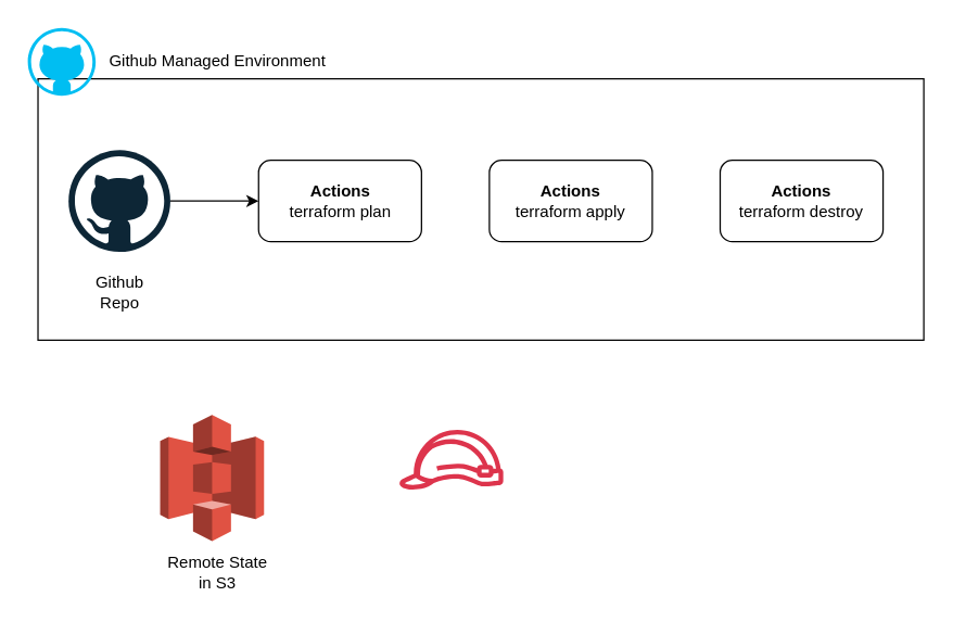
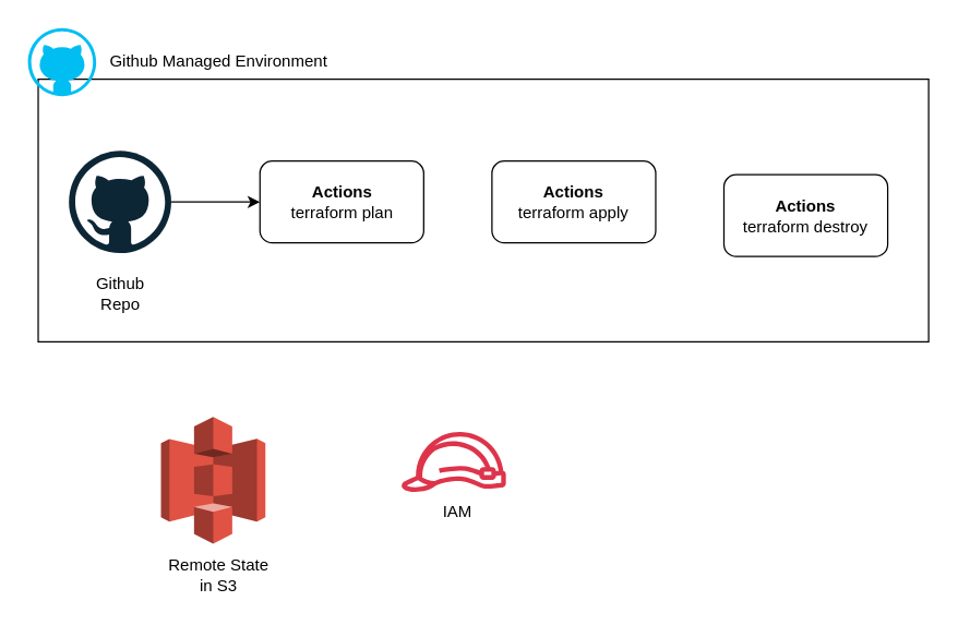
- <mxCell id="9" value="&lt;b style=&quot;border-color: var(--border-color);&quot;&gt;Actions&lt;/b&gt;&lt;br style=&quot;border-color: var(--border-color);&quot;&gt;terraform destroy" style="rounded=1;whiteSpace=wrap;html=1;" vertex="1" parent="1"><mxGeometry x="530" y="117.5" width="120" height="60" as="geometry" /></mxCell>
+ <mxCell id="9" value="&lt;b style=&quot;border-color: var(--border-color);&quot;&gt;Actions&lt;/b&gt;&lt;br style=&quot;border-color: var(--border-color);&quot;&gt;terraform destroy" style="rounded=1;whiteSpace=wrap;html=1;" vertex="1" parent="1"><mxGeometry x="530" y="127.5" width="120" height="60" as="geometry" /></mxCell>
+ <mxCell id="15" value="IAM" style="text;html=1;strokeColor=none;fillColor=none;align=center;verticalAlign=middle;whiteSpace=wrap;rounded=0;" vertex="1" parent="1"><mxGeometry x="305" y="360" width="60" height="30" as="geometry" /></mxCell>
